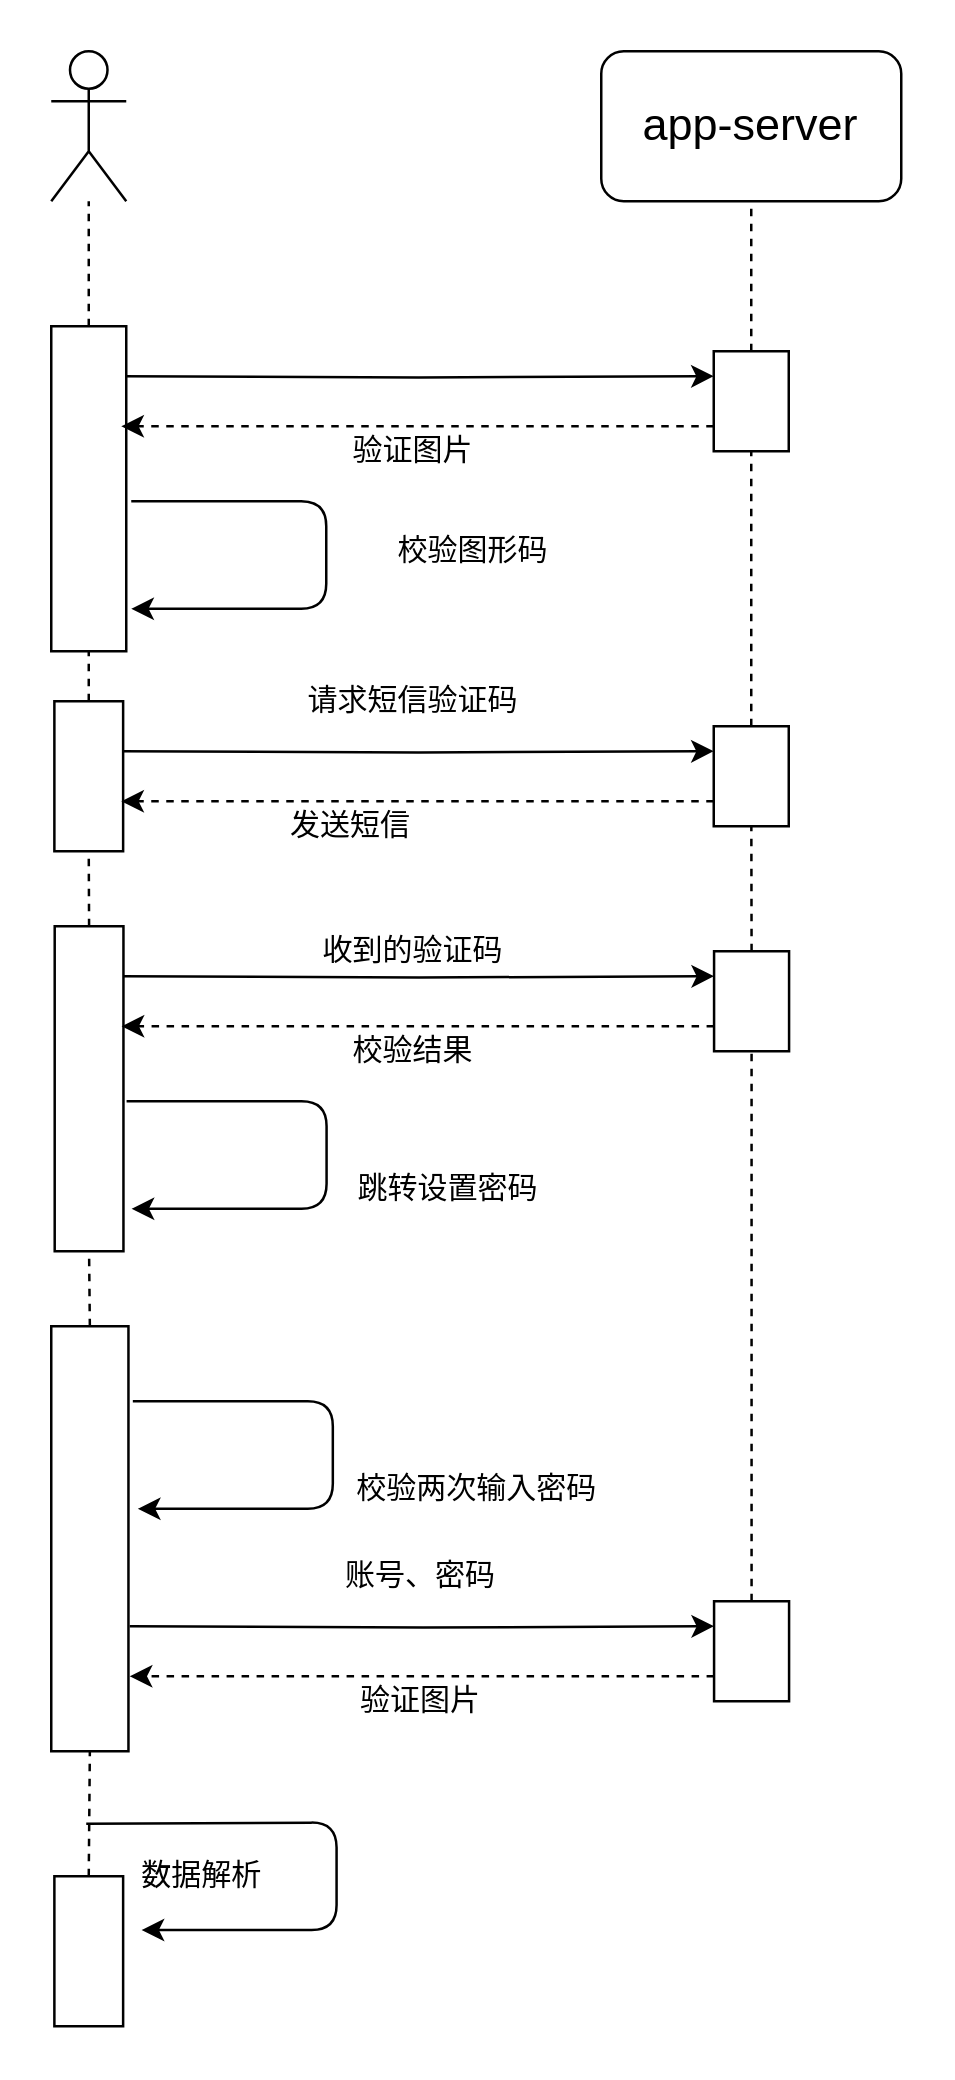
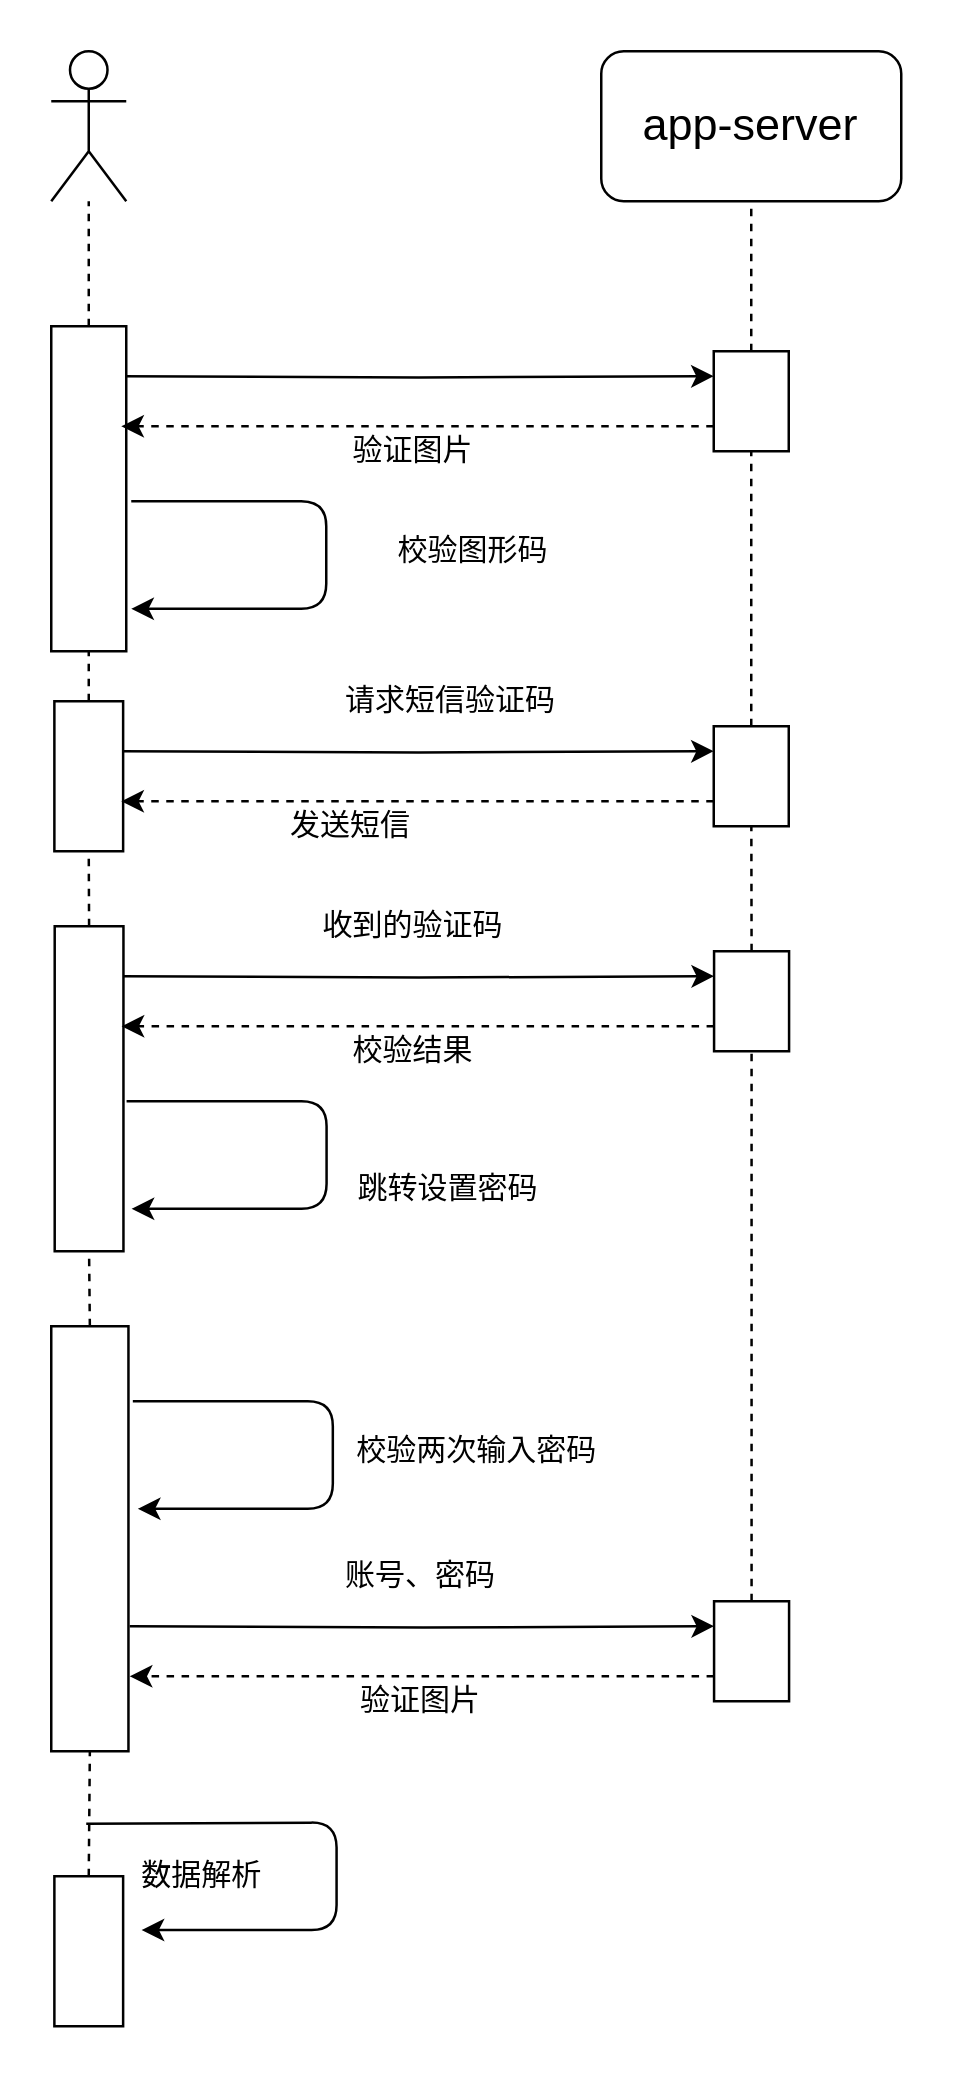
- <mxCell id="17" value="请求短信验证码" style="text;html=1;strokeColor=none;fillColor=none;align=center;verticalAlign=middle;whiteSpace=wrap;rounded=0;" vertex="1" parent="1"><mxGeometry x="120" y="270" width="90" height="20" as="geometry" /></mxCell>
+ <mxCell id="17" value="请求短信验证码" style="text;html=1;strokeColor=none;fillColor=none;align=center;verticalAlign=middle;whiteSpace=wrap;rounded=0;" vertex="1" parent="1"><mxGeometry x="135" y="270" width="90" height="20" as="geometry" /></mxCell>
- <mxCell id="27" value="收到的验证码" style="text;html=1;strokeColor=none;fillColor=none;align=center;verticalAlign=middle;whiteSpace=wrap;rounded=0;" vertex="1" parent="1"><mxGeometry x="120.13" y="370" width="90" height="20" as="geometry" /></mxCell>
+ <mxCell id="27" value="收到的验证码" style="text;html=1;strokeColor=none;fillColor=none;align=center;verticalAlign=middle;whiteSpace=wrap;rounded=0;" vertex="1" parent="1"><mxGeometry x="120.13" y="360" width="90" height="20" as="geometry" /></mxCell>
- <mxCell id="40" value="校验两次输入密码" style="text;html=1;strokeColor=none;fillColor=none;align=center;verticalAlign=middle;whiteSpace=wrap;rounded=0;" vertex="1" parent="1"><mxGeometry x="140.13" y="585" width="101.25" height="20" as="geometry" /></mxCell>
+ <mxCell id="40" value="校验两次输入密码" style="text;html=1;strokeColor=none;fillColor=none;align=center;verticalAlign=middle;whiteSpace=wrap;rounded=0;" vertex="1" parent="1"><mxGeometry x="140.13" y="570" width="101.25" height="20" as="geometry" /></mxCell>
